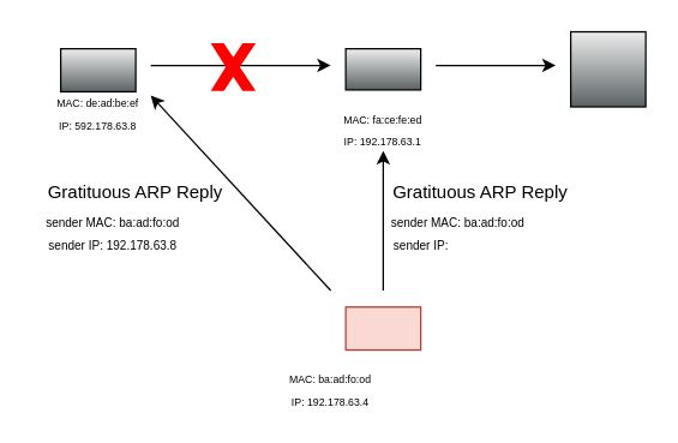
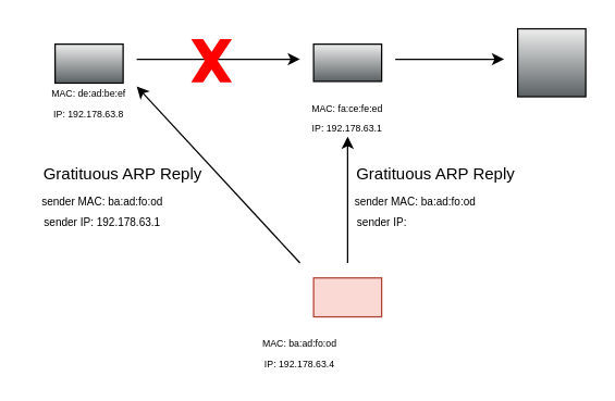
- <mxCell id="9" value="&lt;div&gt;&lt;font style=&quot;font-size: 7px;&quot;&gt;MAC: de:ad:be:ef&lt;/font&gt;&lt;/div&gt;&lt;font style=&quot;font-size: 7px;&quot;&gt;IP: 592.178.63.8&lt;/font&gt;" style="text;strokeColor=none;align=center;fillColor=none;html=1;verticalAlign=middle;whiteSpace=wrap;rounded=0;" vertex="1" parent="1"><mxGeometry x="35" y="59.34" width="60" height="30" as="geometry" /></mxCell>
+ <mxCell id="9" value="&lt;div&gt;&lt;font style=&quot;font-size: 7px;&quot;&gt;MAC: de:ad:be:ef&lt;/font&gt;&lt;/div&gt;&lt;font style=&quot;font-size: 7px;&quot;&gt;IP: 192.178.63.8&lt;/font&gt;" style="text;strokeColor=none;align=center;fillColor=none;html=1;verticalAlign=middle;whiteSpace=wrap;rounded=0;" vertex="1" parent="1"><mxGeometry x="35" y="59.34" width="60" height="30" as="geometry" /></mxCell>
- <mxCell id="16" value="&lt;div&gt;&lt;font style=&quot;font-size: 8px;&quot;&gt;sender MAC: ba:ad:fo:od&lt;/font&gt;&lt;/div&gt;&lt;div&gt;&lt;font style=&quot;font-size: 8px;&quot;&gt;sender IP: 192.178.63.8&lt;/font&gt;&lt;/div&gt;" style="text;strokeColor=none;align=center;fillColor=none;html=1;verticalAlign=middle;whiteSpace=wrap;rounded=0;" vertex="1" parent="1"><mxGeometry x="20" y="133.15" width="110" height="42.38" as="geometry" /></mxCell>
+ <mxCell id="16" value="&lt;div&gt;&lt;font style=&quot;font-size: 8px;&quot;&gt;sender MAC: ba:ad:fo:od&lt;/font&gt;&lt;/div&gt;&lt;div&gt;&lt;font style=&quot;font-size: 8px;&quot;&gt;sender IP: 192.178.63.1&lt;/font&gt;&lt;/div&gt;" style="text;strokeColor=none;align=center;fillColor=none;html=1;verticalAlign=middle;whiteSpace=wrap;rounded=0;" vertex="1" parent="1"><mxGeometry x="20" y="133.15" width="110" height="42.38" as="geometry" /></mxCell>
